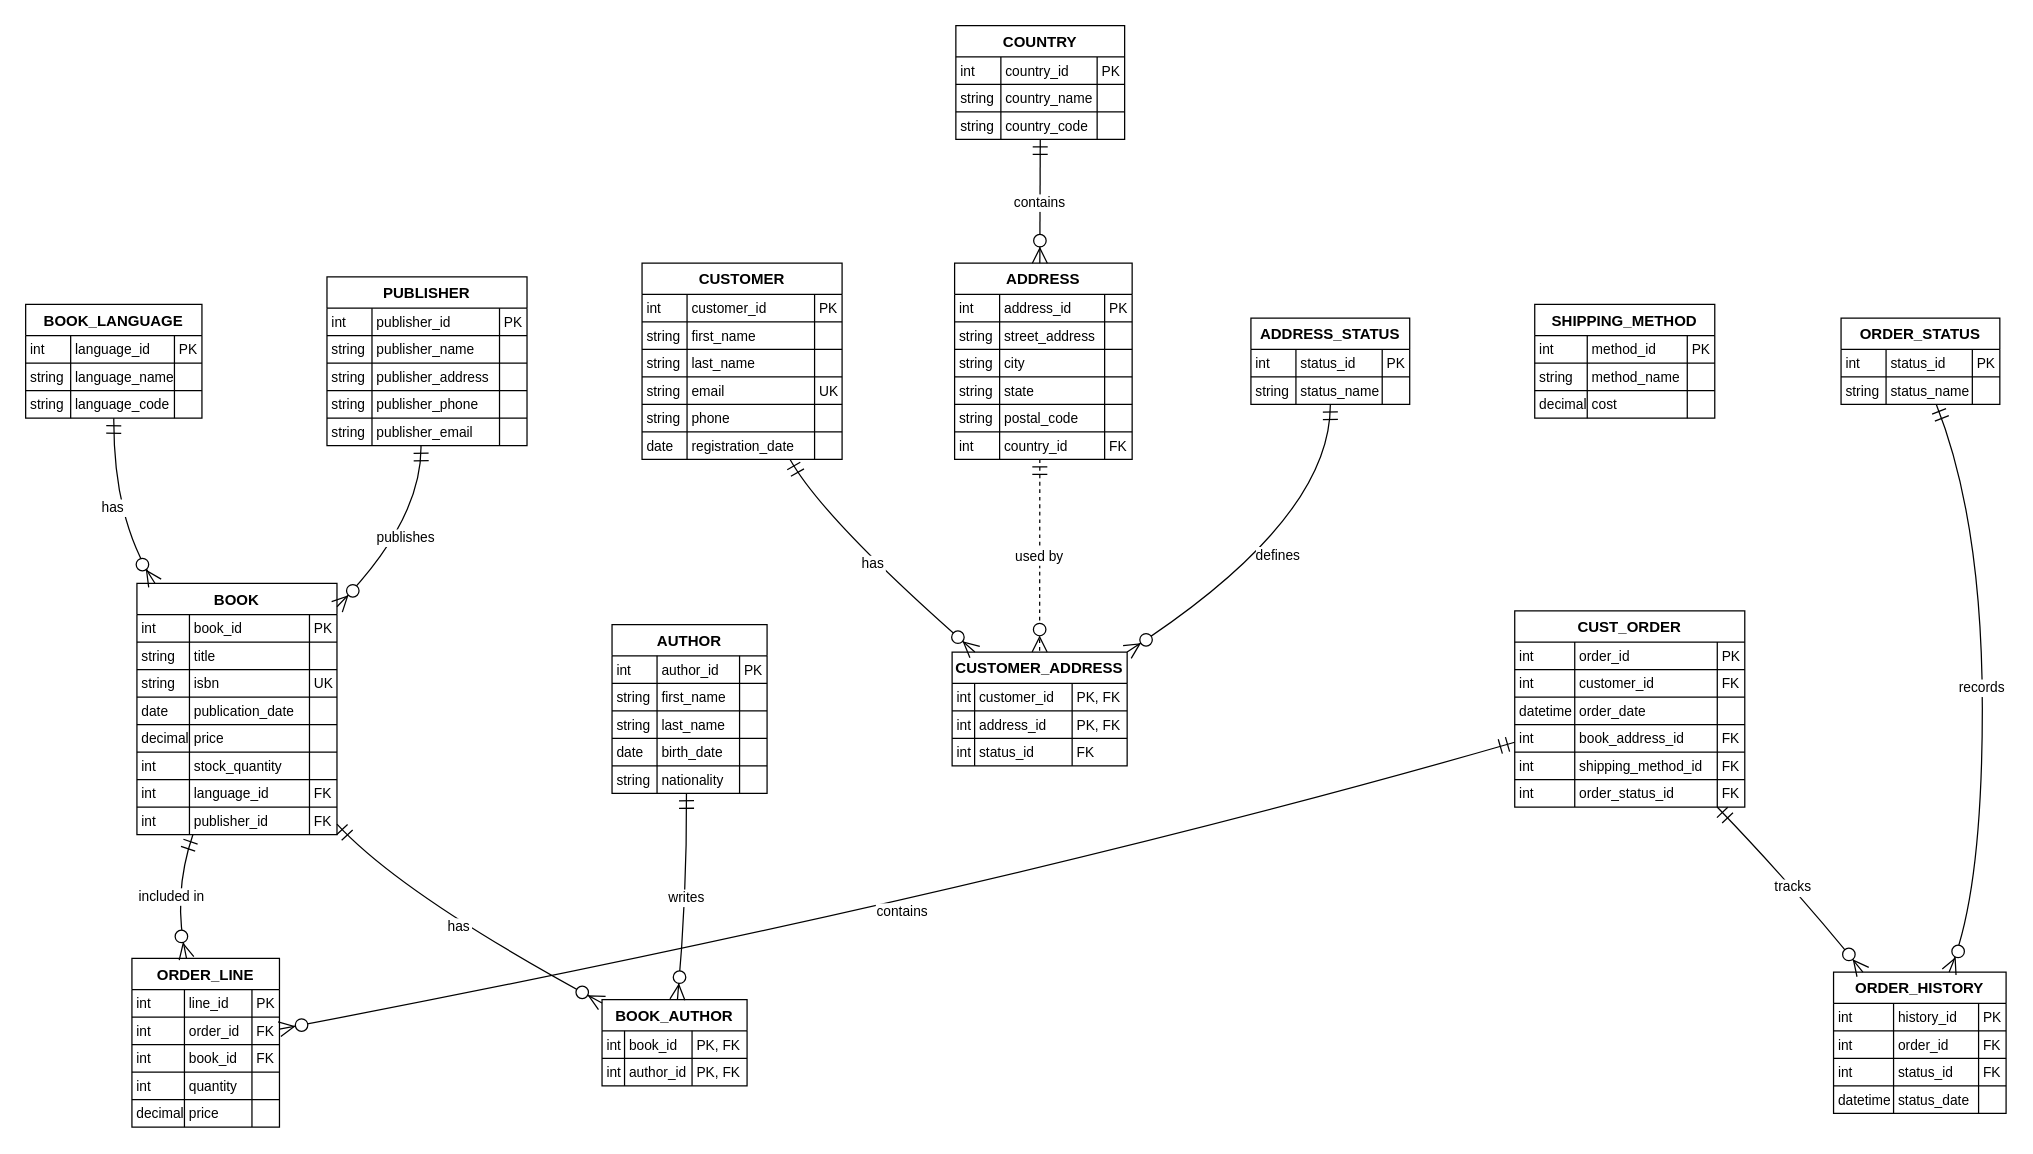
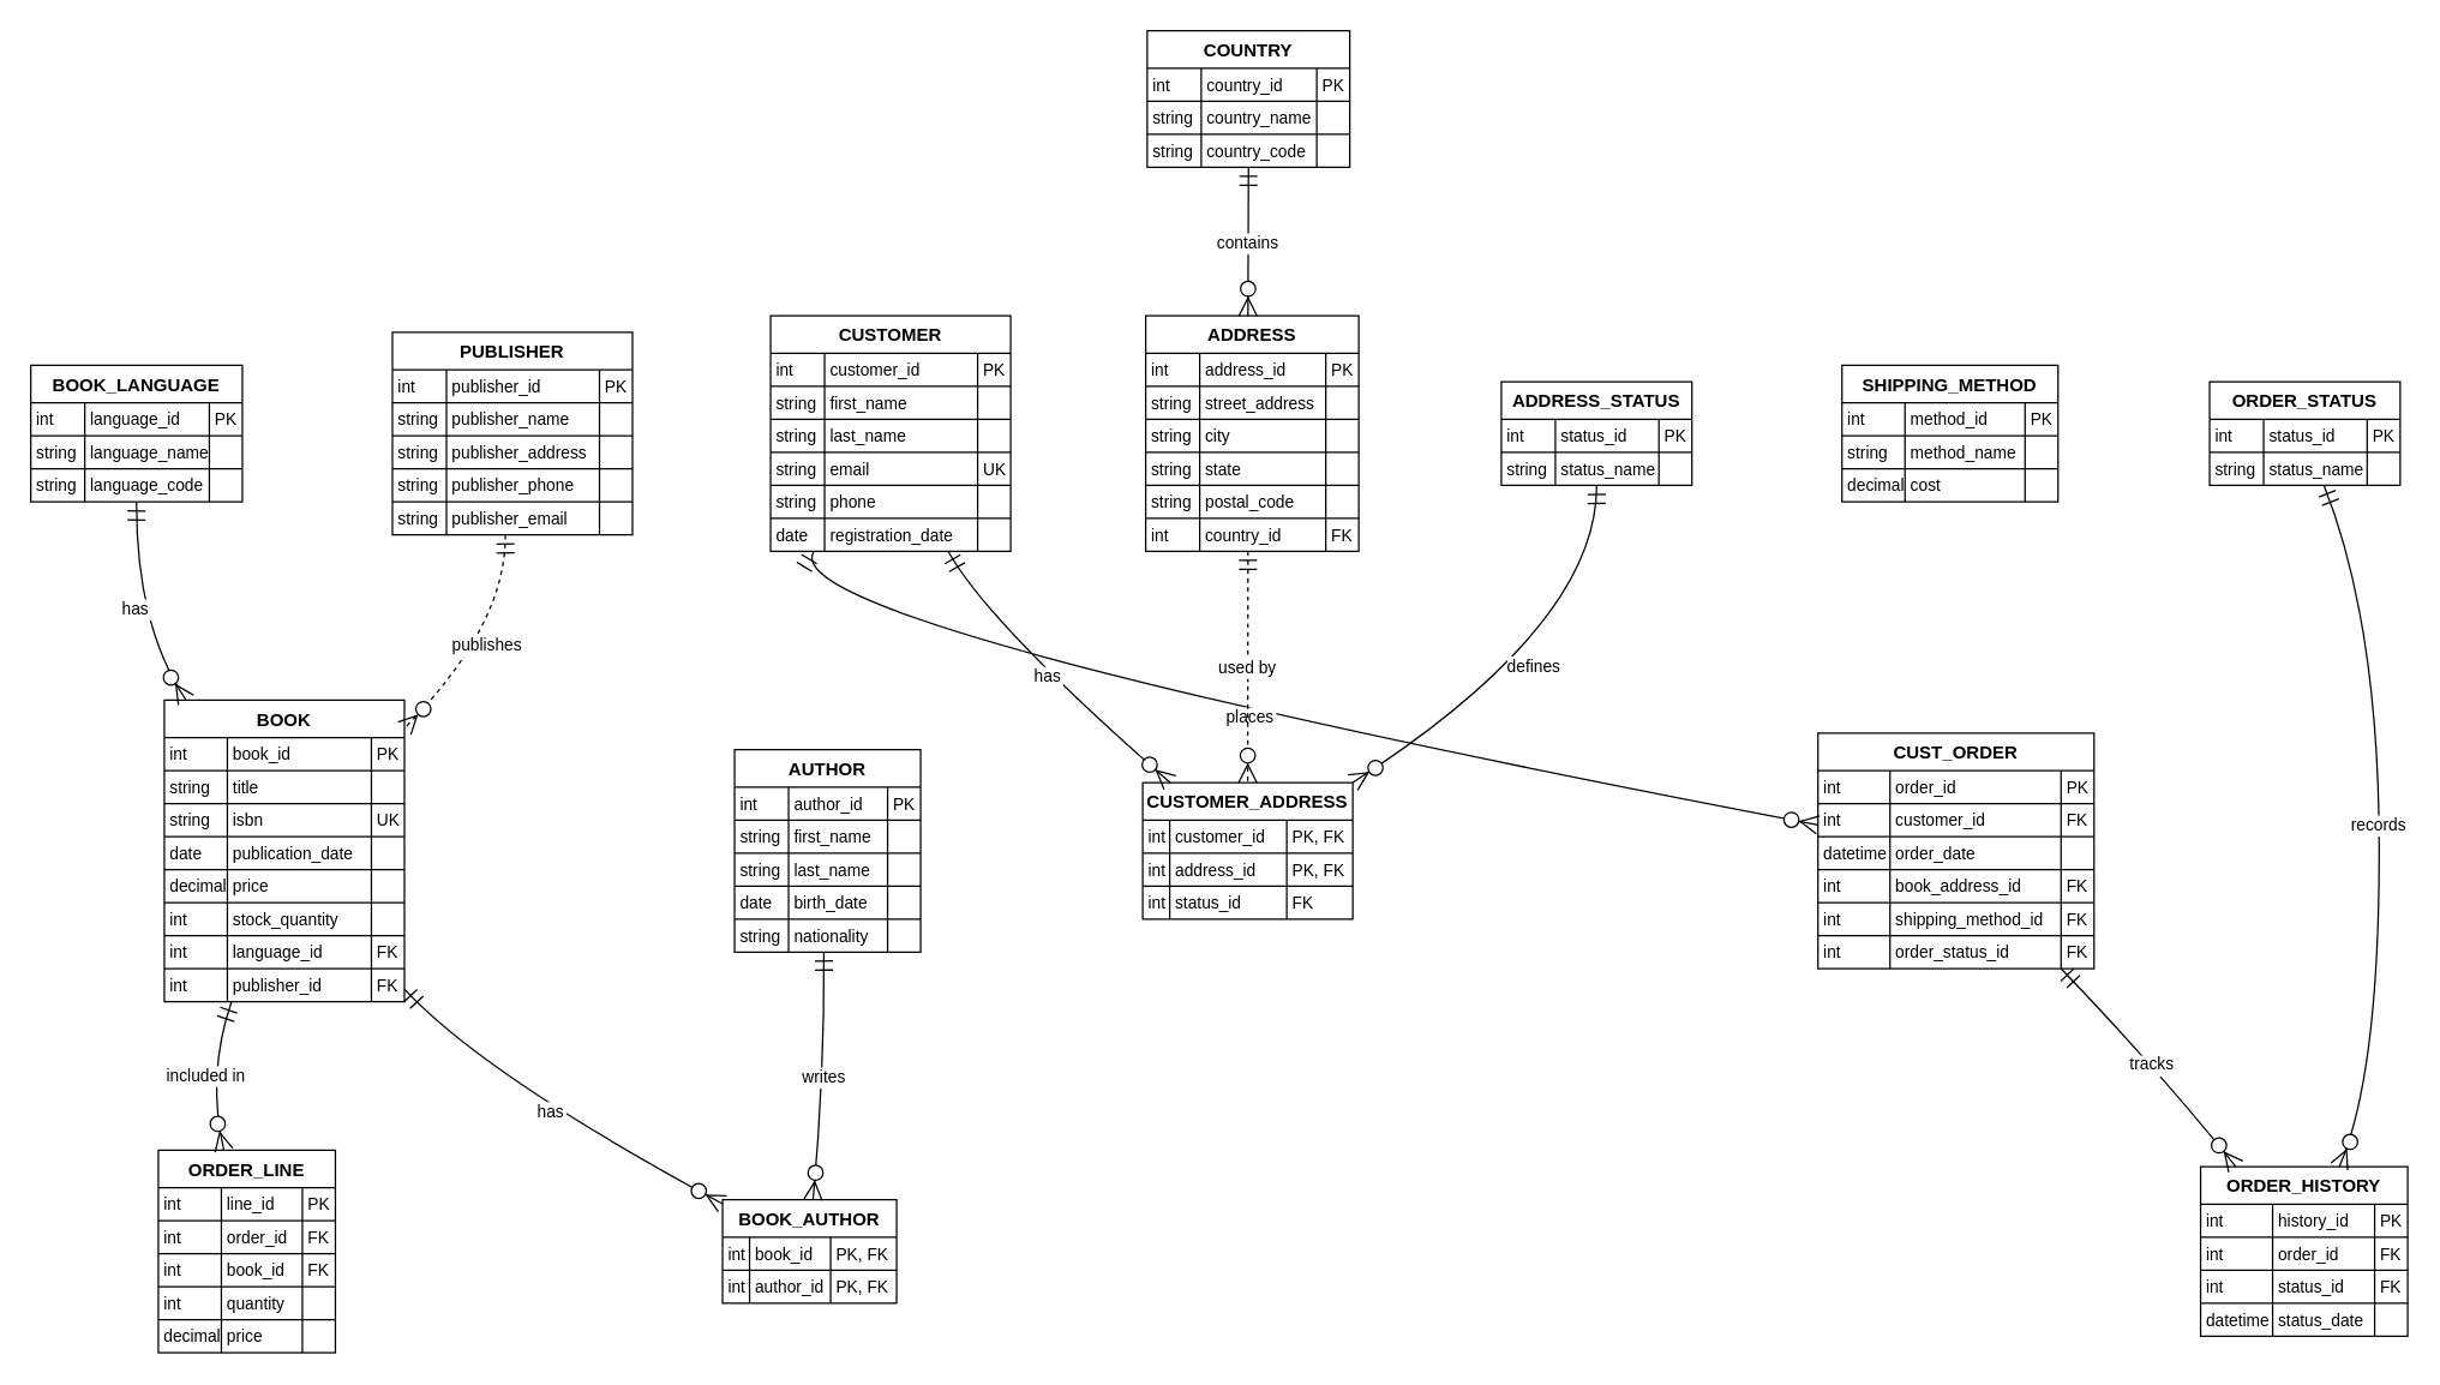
- <mxCell id="270" value="publishes" style="curved=1;startArrow=ERmandOne;startSize=10;;endArrow=ERzeroToMany;endSize=10;;exitX=0.47;exitY=1;entryX=0.98;entryY=0.11;rounded=0;" edge="1" parent="1" source="48" target="15"><mxGeometry relative="1" as="geometry"><Array as="points"><mxPoint x="337" y="416" /></Array></mxGeometry></mxCell>
+ <mxCell id="270" value="publishes" style="curved=1;startArrow=ERmandOne;startSize=10;endArrow=ERzeroToMany;endSize=10;exitX=0.47;exitY=1;entryX=0.98;entryY=0.11;rounded=0;dashed=1;" edge="1" parent="1" source="48" target="15"><mxGeometry relative="1" as="geometry"><Array as="points"><mxPoint x="337" y="416" /></Array></mxGeometry></mxCell>
+ <mxCell id="274" value="places" style="curved=1;startArrow=ERmandOne;startSize=10;;endArrow=ERzeroToMany;endSize=10;;exitX=0.18;exitY=1;entryX=0;entryY=0.39;rounded=0;" edge="1" parent="1" source="120" target="145"><mxGeometry relative="1" as="geometry"><Array as="points"><mxPoint x="512" y="416" /></Array></mxGeometry></mxCell>
- <mxCell id="279" value="contains" style="curved=1;startArrow=ERmandOne;startSize=10;;endArrow=ERzeroToMany;endSize=10;;exitX=0;exitY=0.67;entryX=1;entryY=0.42;rounded=0;" edge="1" parent="1" source="145" target="69"><mxGeometry relative="1" as="geometry"><Array as="points"><mxPoint x="785" y="716" /></Array></mxGeometry></mxCell>
